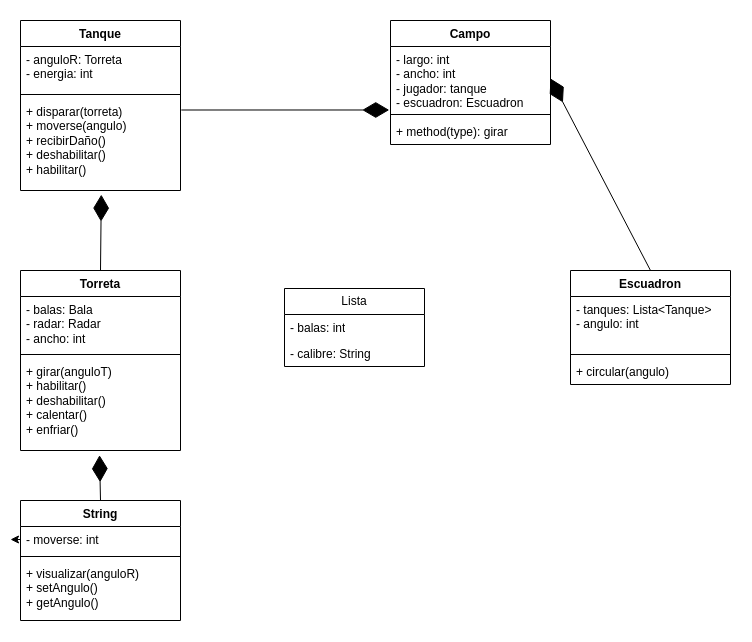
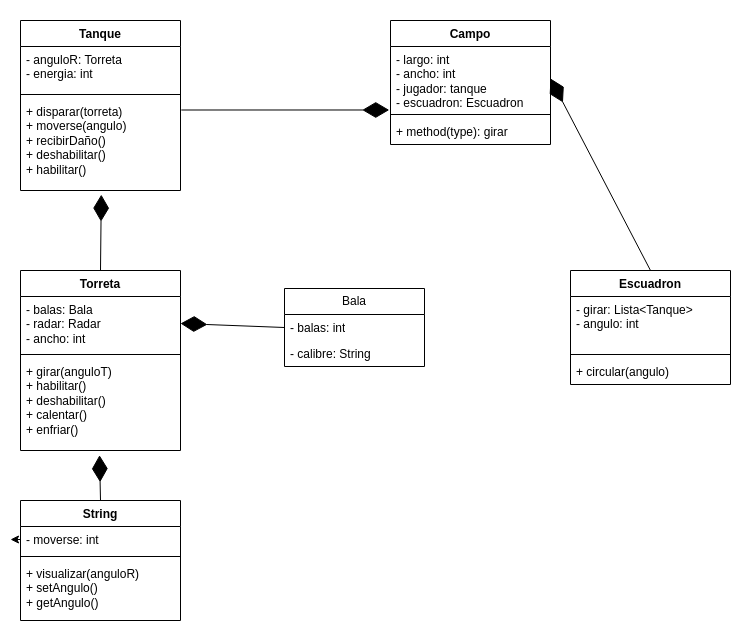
- <mxCell id="10" value="Lista" style="swimlane;fontStyle=0;childLayout=stackLayout;horizontal=1;startSize=26;fillColor=none;horizontalStack=0;resizeParent=1;resizeParentMax=0;resizeLast=0;collapsible=1;marginBottom=0;whiteSpace=wrap;html=1;" vertex="1" parent="1"><mxGeometry x="284" y="288" width="140" height="78" as="geometry" /></mxCell>
+ <mxCell id="10" value="Bala" style="swimlane;fontStyle=0;childLayout=stackLayout;horizontal=1;startSize=26;fillColor=none;horizontalStack=0;resizeParent=1;resizeParentMax=0;resizeLast=0;collapsible=1;marginBottom=0;whiteSpace=wrap;html=1;" vertex="1" parent="1"><mxGeometry x="284" y="288" width="140" height="78" as="geometry" /></mxCell>
- <mxCell id="3" value="- tanques: Lista&amp;lt;Tanque&amp;gt;&lt;br&gt;- angulo: int" style="text;strokeColor=none;fillColor=none;align=left;verticalAlign=top;spacingLeft=4;spacingRight=4;overflow=hidden;rotatable=0;points=[[0,0.5],[1,0.5]];portConstraint=eastwest;whiteSpace=wrap;html=1;" vertex="1" parent="2"><mxGeometry y="26" width="160" height="54" as="geometry" /></mxCell>
+ <mxCell id="3" value="- girar: Lista&amp;lt;Tanque&amp;gt;&lt;br&gt;- angulo: int" style="text;strokeColor=none;fillColor=none;align=left;verticalAlign=top;spacingLeft=4;spacingRight=4;overflow=hidden;rotatable=0;points=[[0,0.5],[1,0.5]];portConstraint=eastwest;whiteSpace=wrap;html=1;" vertex="1" parent="2"><mxGeometry y="26" width="160" height="54" as="geometry" /></mxCell>
+ <mxCell id="28" value="" style="endArrow=diamondThin;endFill=1;endSize=24;html=1;rounded=0;entryX=1;entryY=0.5;entryDx=0;entryDy=0;exitX=0;exitY=0.5;exitDx=0;exitDy=0;" edge="1" parent="1" source="11" target="23"><mxGeometry width="160" relative="1" as="geometry"><mxPoint x="424" y="470" as="sourcePoint" /><mxPoint x="584" y="470" as="targetPoint" /></mxGeometry></mxCell>
